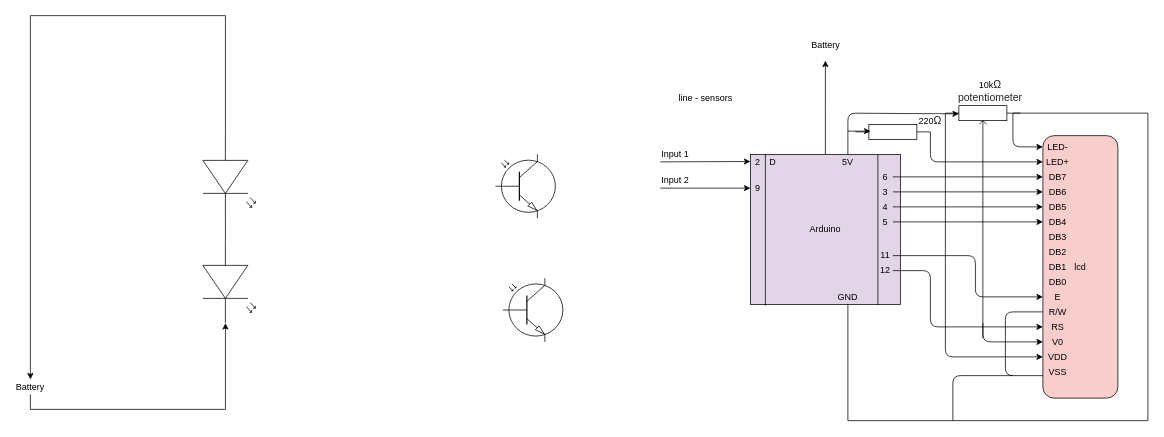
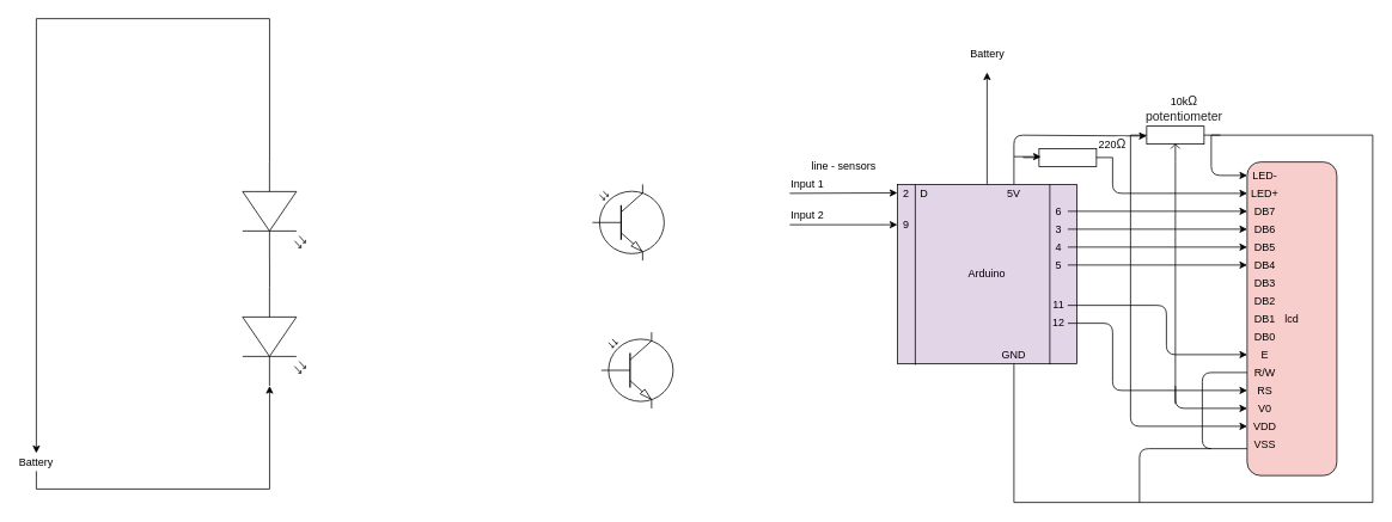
- <mxCell id="5" value="line - sensors" style="text;html=1;align=center;verticalAlign=middle;resizable=0;points=[];autosize=1;" parent="1" vertex="1"><mxGeometry x="895" y="120" width="90" height="20" as="geometry" /></mxCell>
+ <mxCell id="5" value="line - sensors" style="text;html=1;align=center;verticalAlign=middle;resizable=0;points=[];autosize=1;" parent="1" vertex="1"><mxGeometry x="895" y="175" width="90" height="20" as="geometry" /></mxCell>
